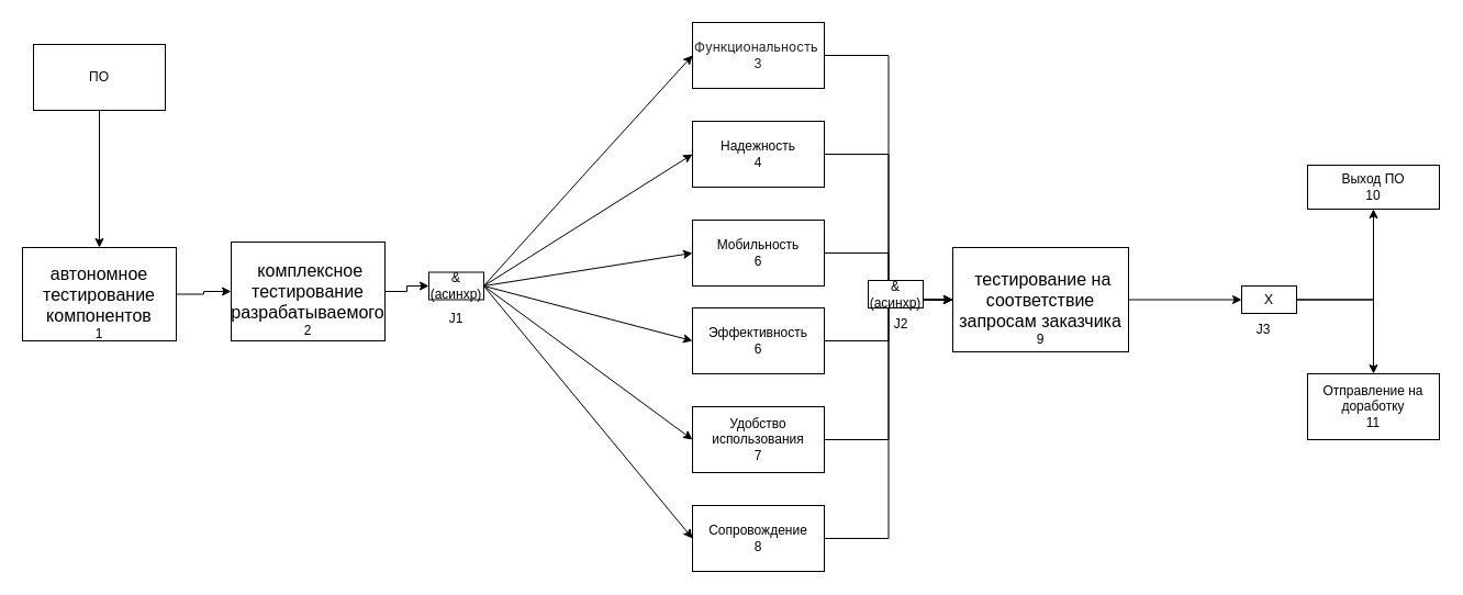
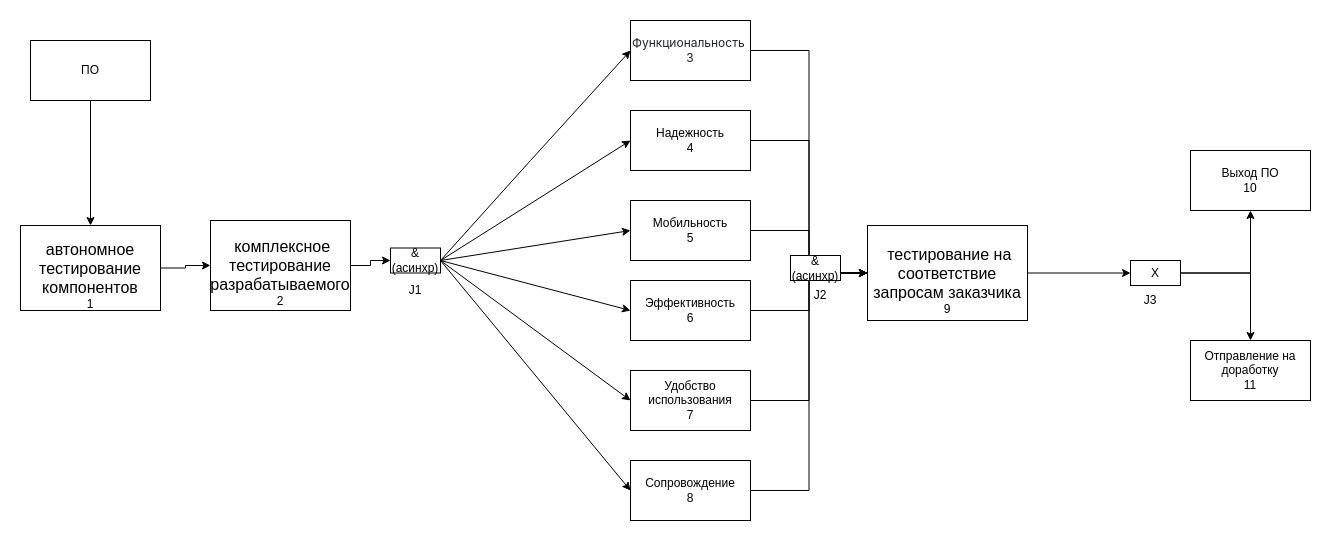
- <mxCell id="35" value="Выход ПО&lt;br&gt;10" style="rounded=0;whiteSpace=wrap;html=1;" vertex="1" parent="1"><mxGeometry x="1190" y="150" width="120" height="40" as="geometry" /></mxCell>
+ <mxCell id="35" value="Выход ПО&lt;br&gt;10" style="rounded=0;whiteSpace=wrap;html=1;" vertex="1" parent="1"><mxGeometry x="1190" y="150" width="120" height="60" as="geometry" /></mxCell>
- <mxCell id="13" value="Мобильность&lt;br&gt;6" style="rounded=0;whiteSpace=wrap;html=1;" parent="1" vertex="1"><mxGeometry x="630" y="200" width="120" height="60" as="geometry" /></mxCell>
+ <mxCell id="13" value="Мобильность&lt;br&gt;5" style="rounded=0;whiteSpace=wrap;html=1;" parent="1" vertex="1"><mxGeometry x="630" y="200" width="120" height="60" as="geometry" /></mxCell>
